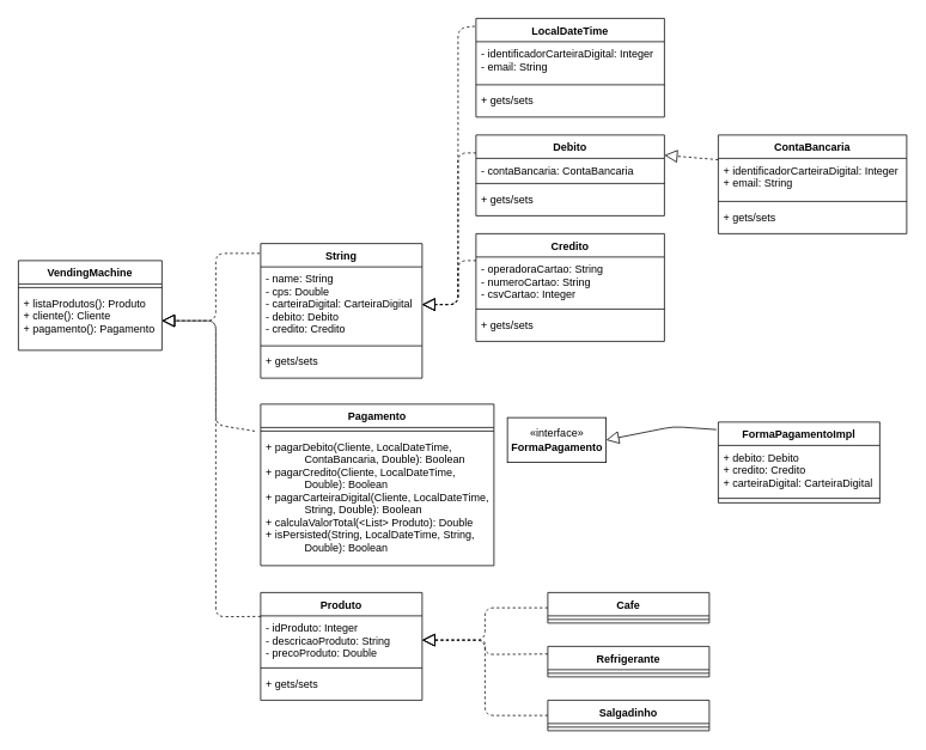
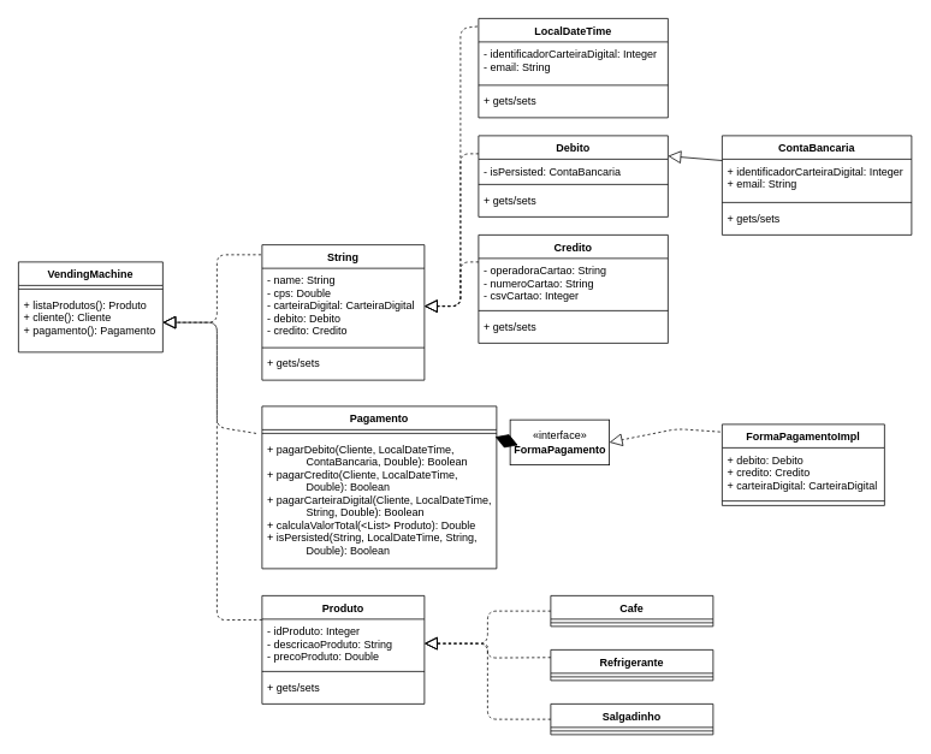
- <mxCell id="25" value="" style="endArrow=block;dashed=1;endFill=0;endSize=12;html=1;exitX=0;exitY=0.25;exitDx=0;exitDy=0;entryX=1;entryY=0.25;entryDx=0;entryDy=0;" edge="1" parent="1" source="27" target="21"><mxGeometry width="160" relative="1" as="geometry"><mxPoint x="560" y="380" as="sourcePoint" /><mxPoint x="690" y="310" as="targetPoint" /></mxGeometry></mxCell>
+ <mxCell id="25" value="" style="endArrow=block;dashed=0;endFill=0;endSize=12;html=1;exitX=0;exitY=0.25;exitDx=0;exitDy=0;entryX=1;entryY=0.25;entryDx=0;entryDy=0;" edge="1" parent="1" source="27" target="21"><mxGeometry width="160" relative="1" as="geometry"><mxPoint x="560" y="380" as="sourcePoint" /><mxPoint x="690" y="310" as="targetPoint" /></mxGeometry></mxCell>
- <mxCell id="22" value="- contaBancaria: ContaBancaria" style="text;strokeColor=none;fillColor=none;align=left;verticalAlign=top;spacingLeft=4;spacingRight=4;overflow=hidden;rotatable=0;points=[[0,0.5],[1,0.5]];portConstraint=eastwest;" vertex="1" parent="21"><mxGeometry y="26" width="210" height="24" as="geometry" /></mxCell>
+ <mxCell id="22" value="- isPersisted: ContaBancaria" style="text;strokeColor=none;fillColor=none;align=left;verticalAlign=top;spacingLeft=4;spacingRight=4;overflow=hidden;rotatable=0;points=[[0,0.5],[1,0.5]];portConstraint=eastwest;" vertex="1" parent="21"><mxGeometry y="26" width="210" height="24" as="geometry" /></mxCell>
- <mxCell id="4" value="" style="endArrow=block;dashed=0;endFill=0;endSize=12;html=1;entryX=1;entryY=0.5;entryDx=0;entryDy=0;exitX=-0.012;exitY=0.093;exitDx=0;exitDy=0;exitPerimeter=0;" parent="1" source="7" target="2" edge="1"><mxGeometry width="160" relative="1" as="geometry"><mxPoint x="490" y="260" as="sourcePoint" /><mxPoint x="650" y="260" as="targetPoint" /><Array as="points"><mxPoint x="750" y="475" /></Array></mxGeometry></mxCell>
+ <mxCell id="4" value="" style="endArrow=block;dashed=1;endFill=0;endSize=12;html=1;entryX=1;entryY=0.5;entryDx=0;entryDy=0;exitX=-0.012;exitY=0.093;exitDx=0;exitDy=0;exitPerimeter=0;" parent="1" source="7" target="2" edge="1"><mxGeometry width="160" relative="1" as="geometry"><mxPoint x="490" y="260" as="sourcePoint" /><mxPoint x="650" y="260" as="targetPoint" /><Array as="points"><mxPoint x="750" y="475" /></Array></mxGeometry></mxCell>
+ <mxCell id="3" value="" style="endArrow=diamondThin;endFill=1;endSize=24;html=1;exitX=0;exitY=0.5;exitDx=0;exitDy=0;entryX=0.994;entryY=0.188;entryDx=0;entryDy=0;entryPerimeter=0;" parent="1" source="2" target="36" edge="1"><mxGeometry width="160" relative="1" as="geometry"><mxPoint x="430" y="260" as="sourcePoint" /><mxPoint x="70" y="56" as="targetPoint" /><Array as="points" /></mxGeometry></mxCell>
